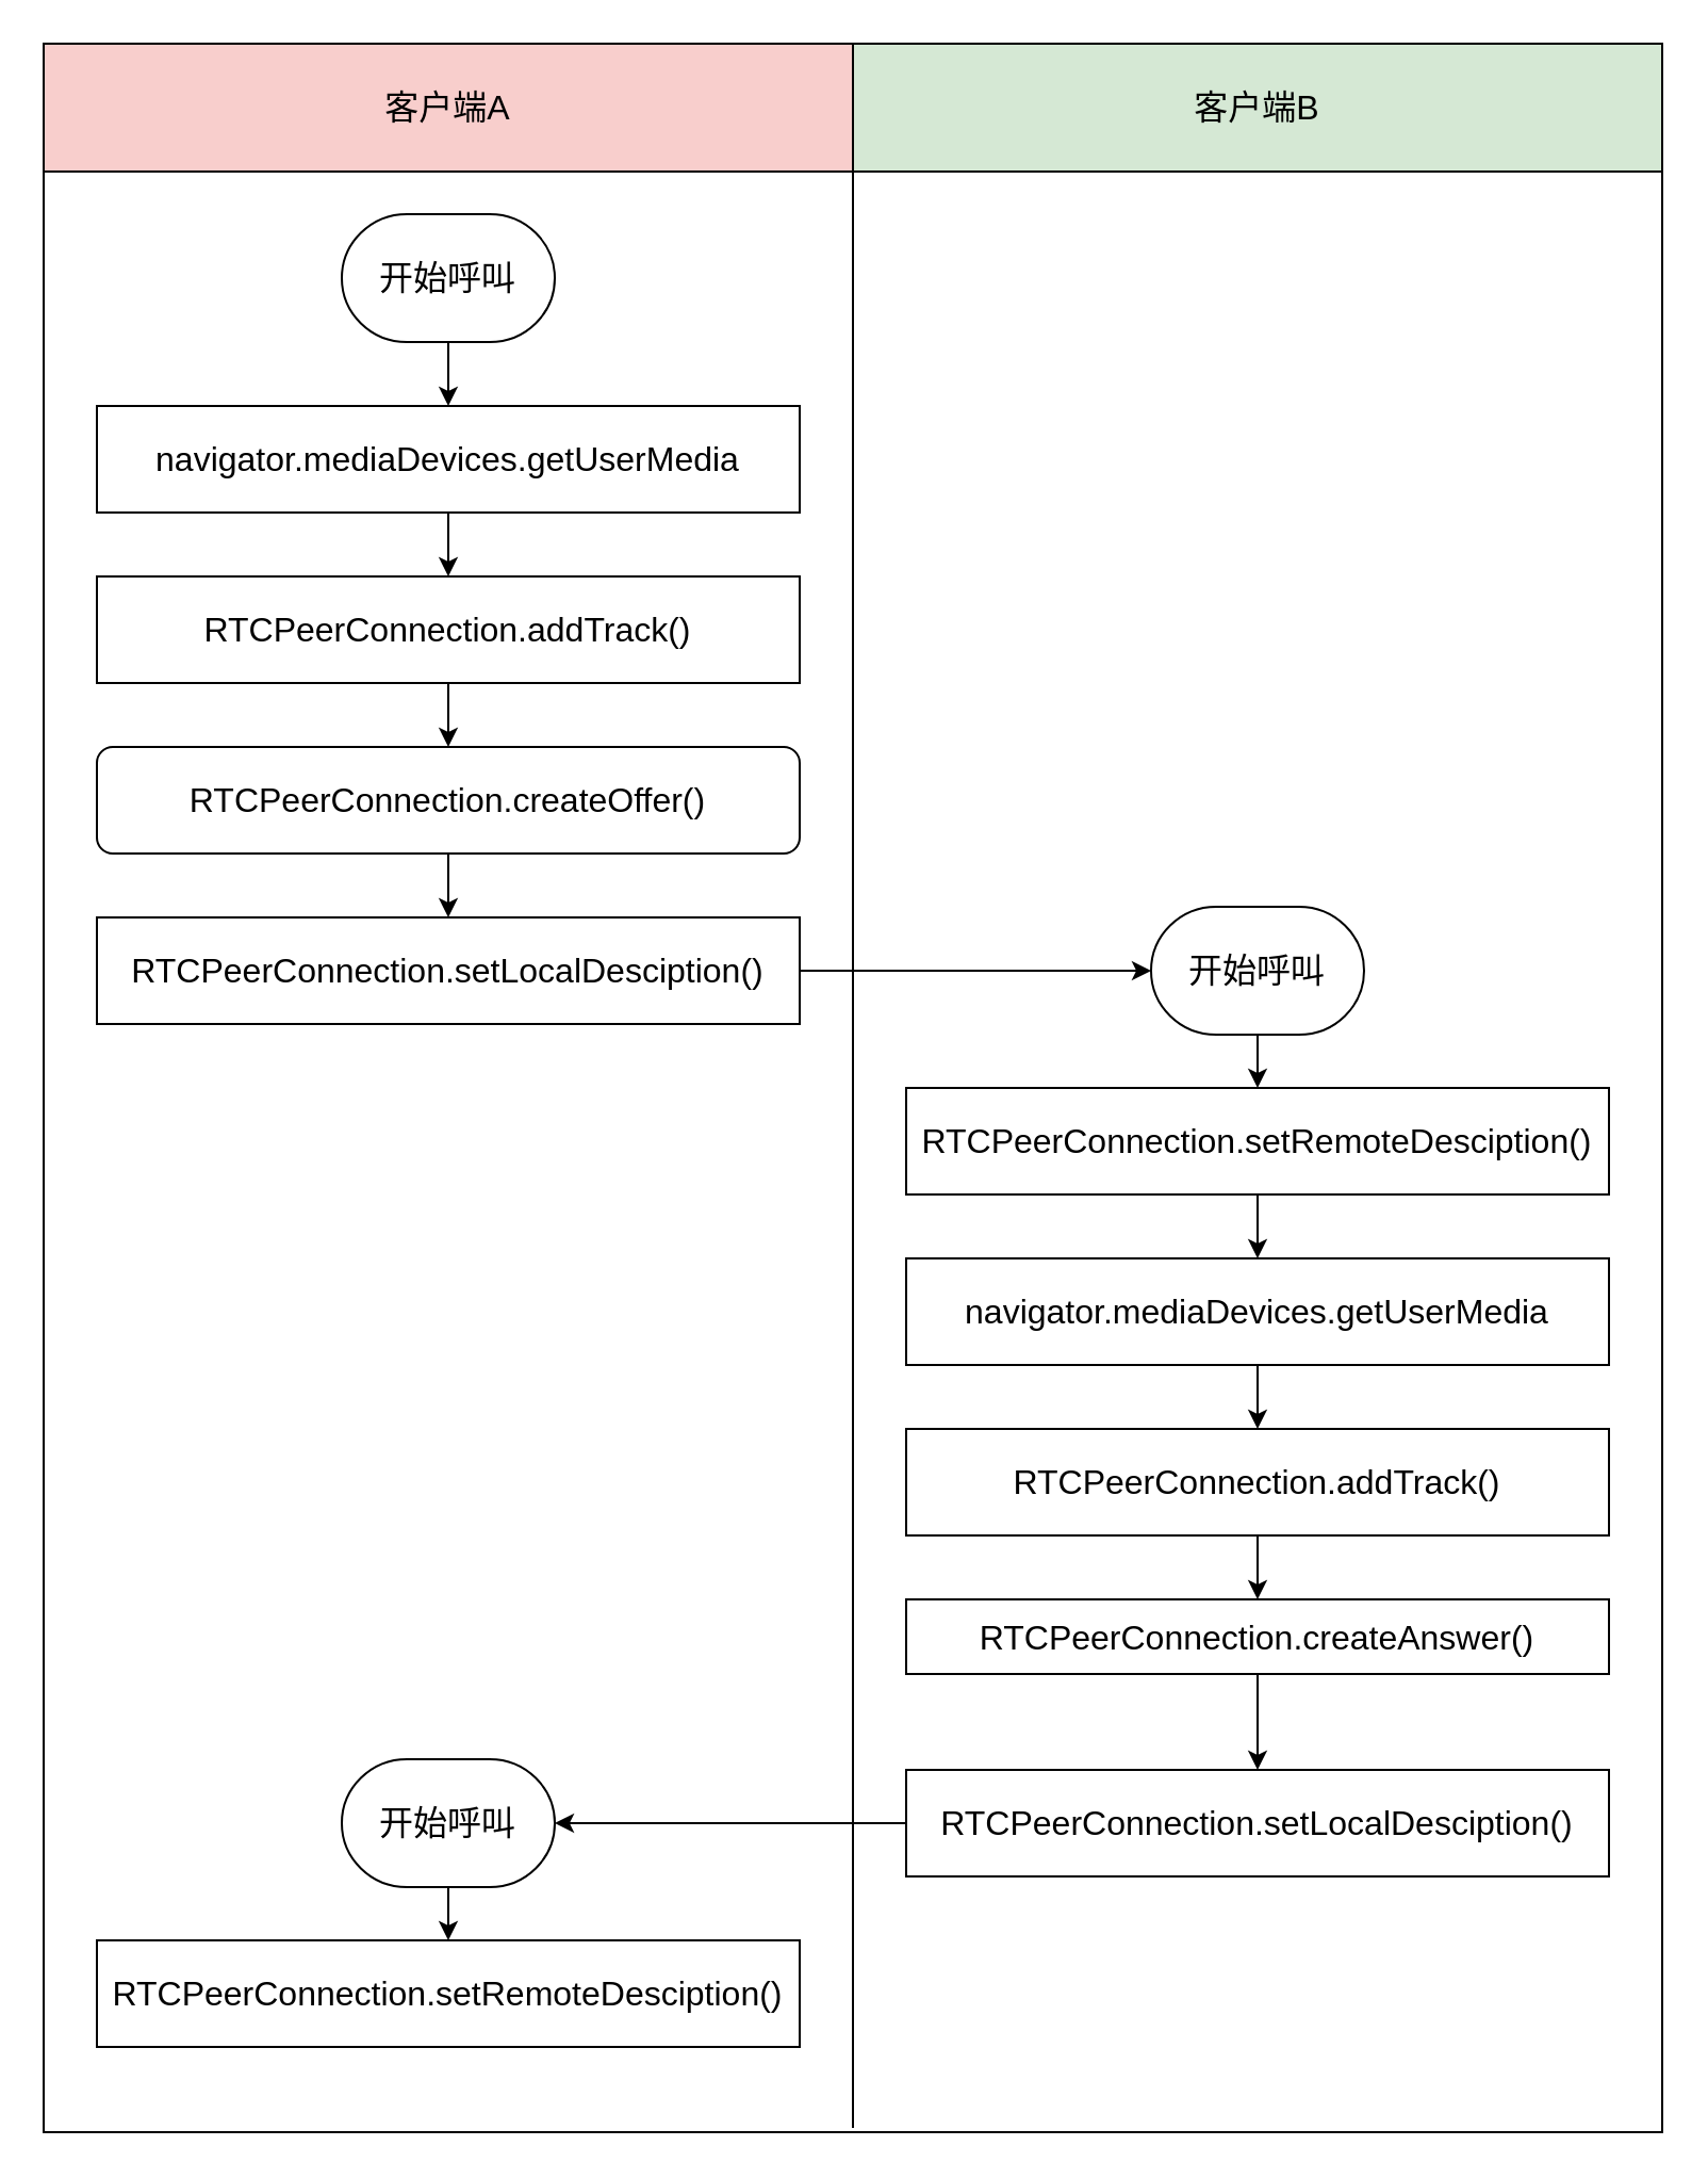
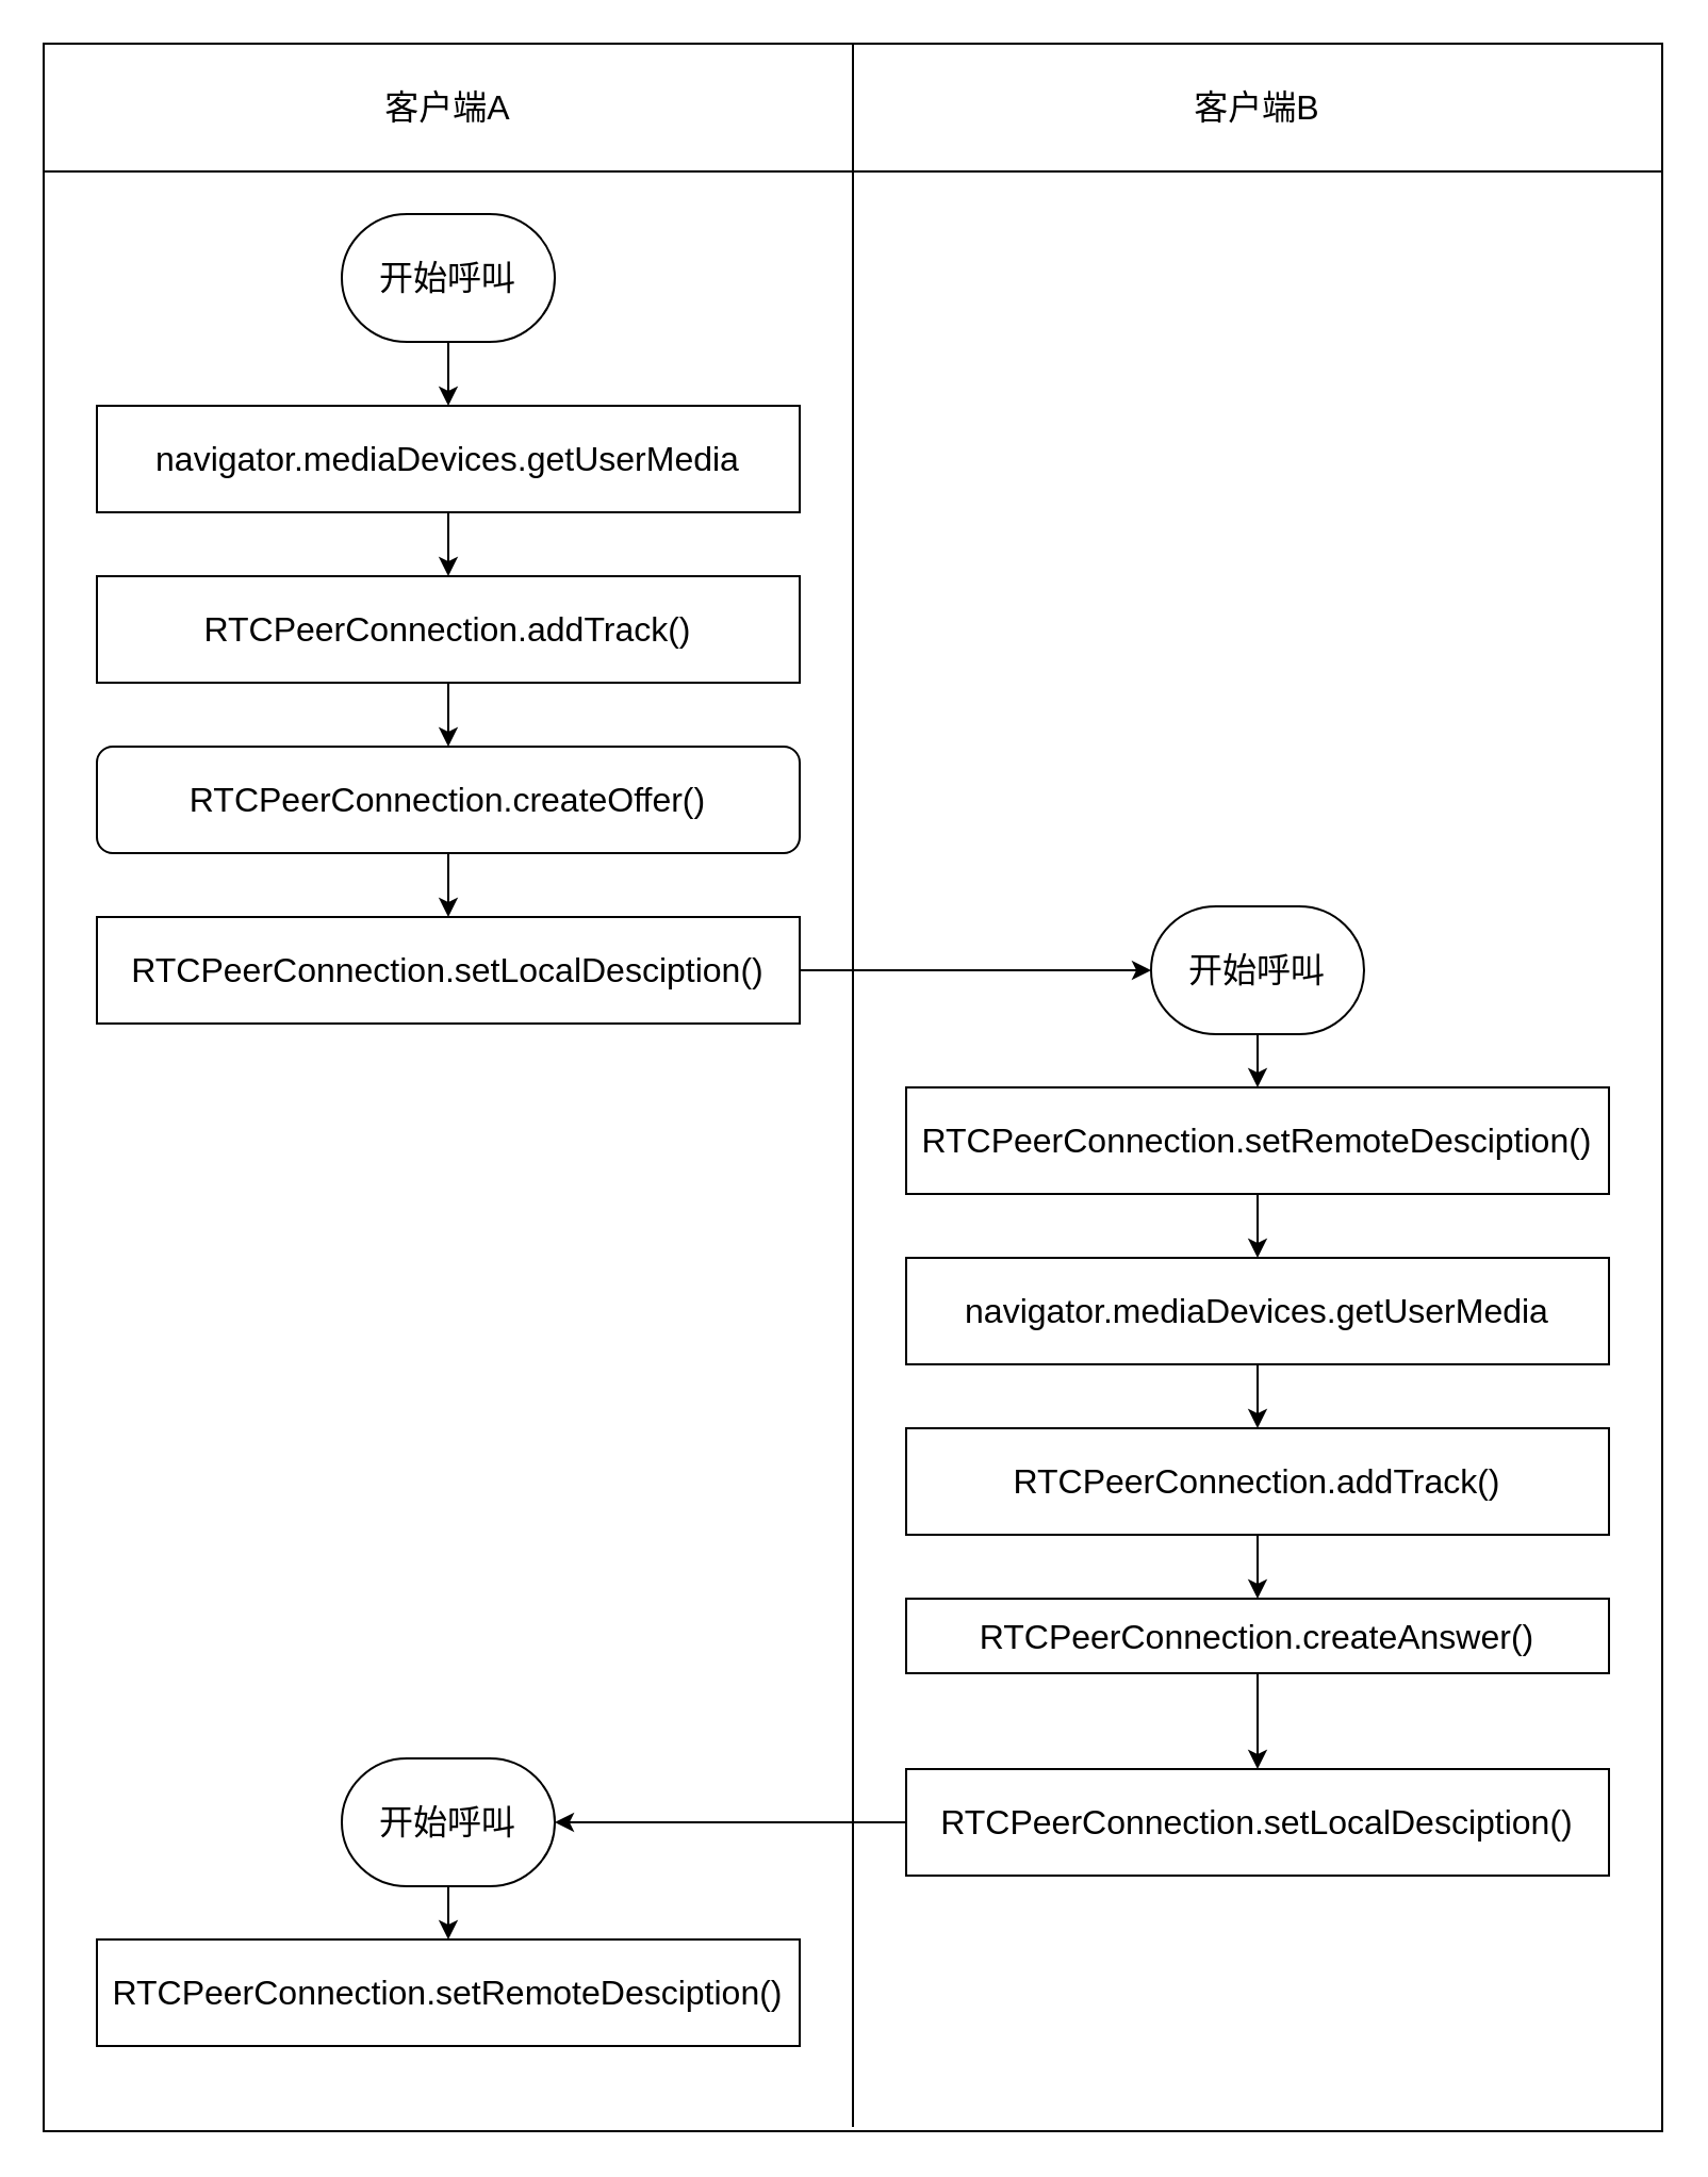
- <mxCell id="3" value="客户端A" style="rounded=0;whiteSpace=wrap;html=1;fontSize=16;fillColor=#f8cecc;" vertex="1" parent="1"><mxGeometry width="380" height="60" as="geometry" x="20" y="20" /></mxCell>
+ <mxCell id="3" value="客户端A" style="rounded=0;whiteSpace=wrap;html=1;fontSize=16;" vertex="1" parent="1"><mxGeometry width="380" height="60" as="geometry" x="20" y="20" /></mxCell>
- <mxCell id="4" value="客户端B" style="rounded=0;whiteSpace=wrap;html=1;fontSize=16;fillColor=#d5e8d4;" vertex="1" parent="1"><mxGeometry x="400" width="380" height="60" as="geometry" y="20" /></mxCell>
+ <mxCell id="4" value="客户端B" style="rounded=0;whiteSpace=wrap;html=1;fontSize=16;" vertex="1" parent="1"><mxGeometry x="400" width="380" height="60" as="geometry" y="20" /></mxCell>
